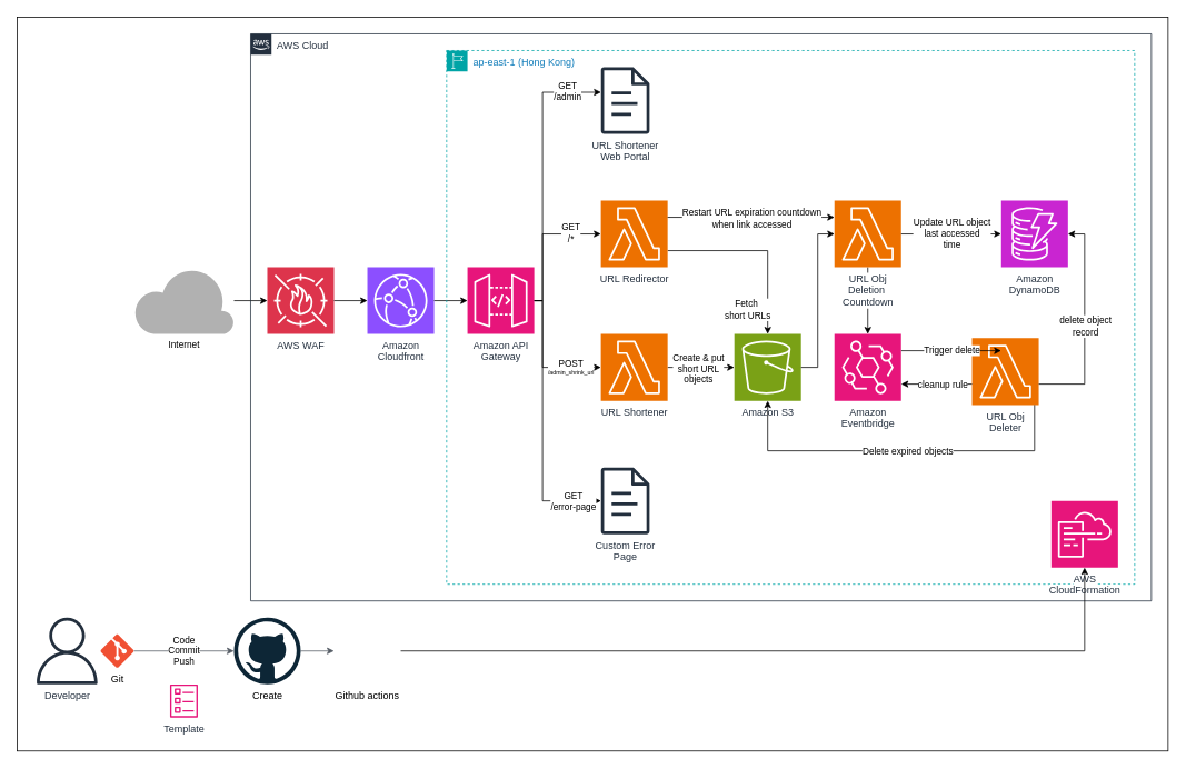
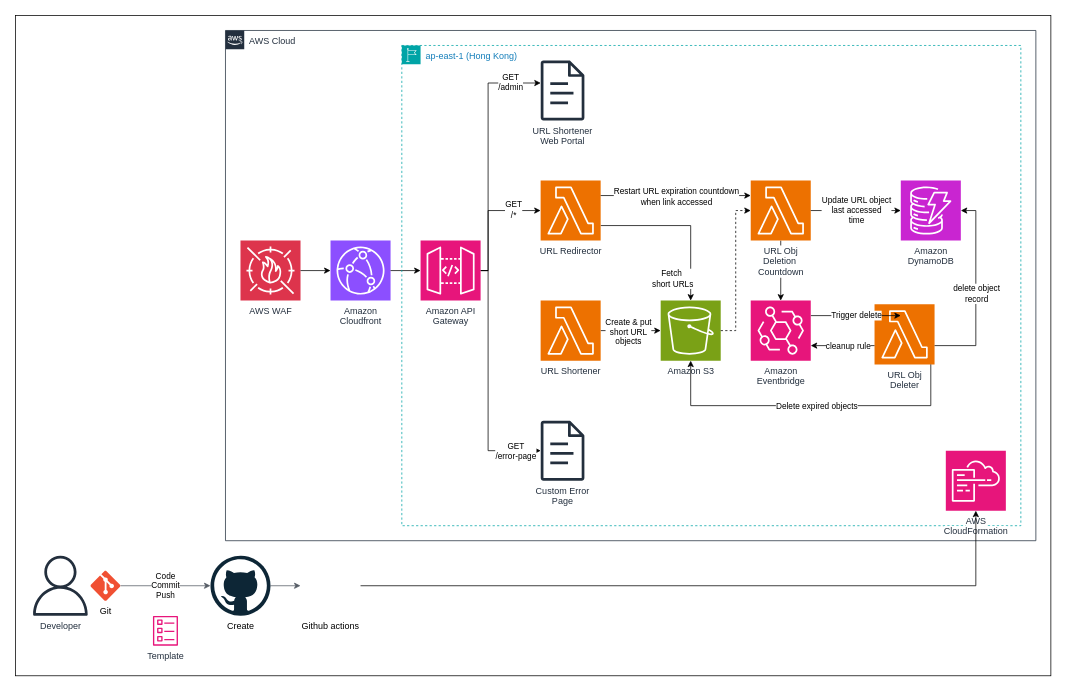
- <mxCell id="3" value="Internet" style="verticalLabelPosition=bottom;html=1;verticalAlign=top;align=center;strokeColor=none;fillColor=#b1b1b1;shape=mxgraph.azure.cloud;fontFamily=Helvetica;fontSize=11;fontColor=default;labelBackgroundColor=default;" parent="1" vertex="1"><mxGeometry x="160" y="320" width="120" height="80" as="geometry" /></mxCell>
- <mxCell id="17" style="edgeStyle=orthogonalEdgeStyle;rounded=0;orthogonalLoop=1;jettySize=auto;html=1;entryX=0;entryY=0.5;entryDx=0;entryDy=0;entryPerimeter=0;" parent="1" source="3" target="16" edge="1"><mxGeometry relative="1" as="geometry" /></mxCell>
- <mxCell id="54" style="edgeStyle=orthogonalEdgeStyle;rounded=0;orthogonalLoop=1;jettySize=auto;html=1;entryX=0;entryY=0.5;entryDx=0;entryDy=0;entryPerimeter=0;" parent="1" source="5" target="31" edge="1"><mxGeometry relative="1" as="geometry" /></mxCell>
+ <mxCell id="54" style="edgeStyle=orthogonalEdgeStyle;rounded=0;orthogonalLoop=1;jettySize=auto;html=1;entryX=0;entryY=0.5;entryDx=0;entryDy=0;entryPerimeter=0;dashed=1;" parent="1" source="5" target="31" edge="1"><mxGeometry relative="1" as="geometry" /></mxCell>
- <mxCell id="24" style="edgeStyle=orthogonalEdgeStyle;rounded=0;orthogonalLoop=1;jettySize=auto;html=1;entryX=0;entryY=0.5;entryDx=0;entryDy=0;entryPerimeter=0;" parent="1" source="12" target="23" edge="1"><mxGeometry relative="1" as="geometry"><Array as="points"><mxPoint x="650" y="360" /><mxPoint x="650" y="440" /></Array></mxGeometry></mxCell>
- <mxCell id="25" value="&lt;font style=&quot;font-size: 11px;&quot;&gt;POST&lt;/font&gt;&lt;div style=&quot;font-size: 7px;&quot;&gt;&lt;font style=&quot;font-size: 7px;&quot;&gt;/&lt;font style=&quot;font-size: 7px;&quot;&gt;admin_shrink_url&lt;/font&gt;&lt;/font&gt;&lt;/div&gt;" style="edgeLabel;html=1;align=center;verticalAlign=middle;resizable=0;points=[];" parent="24" vertex="1" connectable="0"><mxGeometry x="0.54" y="1" relative="1" as="geometry"><mxPoint as="offset" /></mxGeometry></mxCell>
